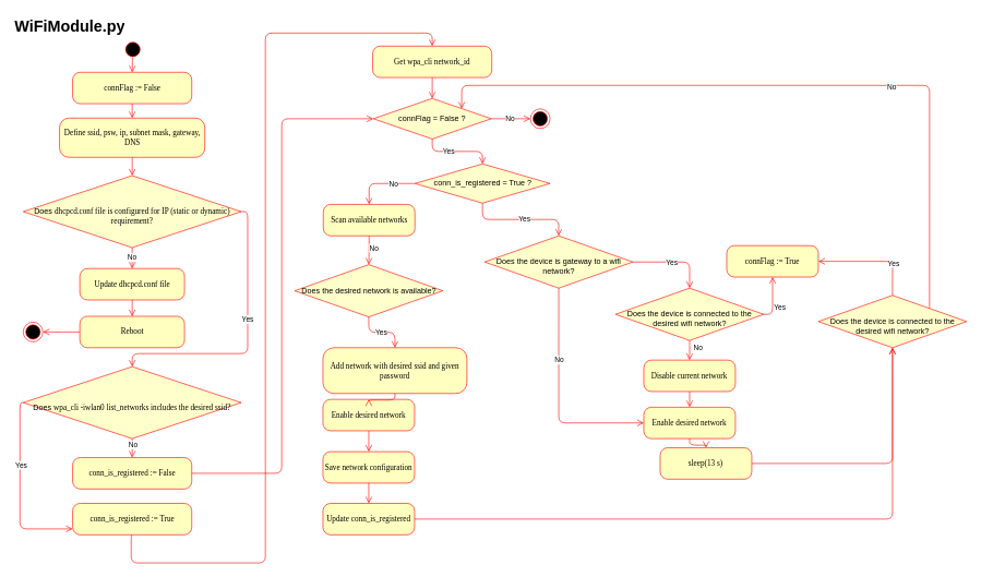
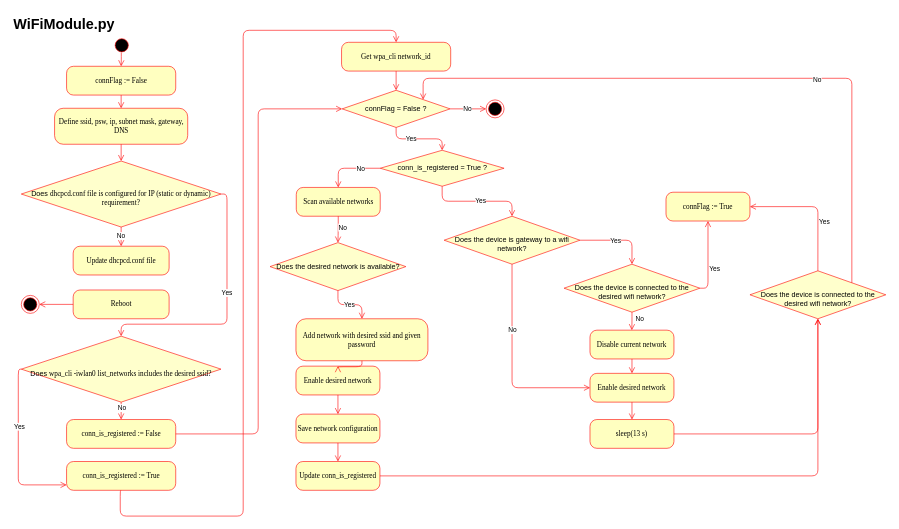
- <mxCell id="45" value="connFlag := True" style="rounded=1;whiteSpace=wrap;html=1;arcSize=24;fillColor=#ffffc0;strokeColor=#ff0000;shadow=0;comic=0;labelBackgroundColor=none;fontFamily=Verdana;fontSize=12;fontColor=#000000;align=center;" vertex="1" parent="1"><mxGeometry x="1110" y="375" width="140" height="48" as="geometry" /></mxCell>
+ <mxCell id="45" value="connFlag := True" style="rounded=1;whiteSpace=wrap;html=1;arcSize=24;fillColor=#ffffc0;strokeColor=#ff0000;shadow=0;comic=0;labelBackgroundColor=none;fontFamily=Verdana;fontSize=12;fontColor=#000000;align=center;" vertex="1" parent="1"><mxGeometry x="1110" y="320" width="140" height="48" as="geometry" /></mxCell>
- <mxCell id="9" style="edgeStyle=orthogonalEdgeStyle;html=1;labelBackgroundColor=none;endArrow=open;endSize=8;strokeColor=#ff0000;fontFamily=Verdana;fontSize=12;align=left;exitX=0.5;exitY=1;exitDx=0;exitDy=0;entryX=0.5;entryY=0;entryDx=0;entryDy=0;" parent="1" source="12" target="13" edge="1"><mxGeometry relative="1" as="geometry"><mxPoint x="201" y="448" as="sourcePoint" /><mxPoint x="201" y="488" as="targetPoint" /></mxGeometry></mxCell>
- <mxCell id="50" value="sleep(13 s)" style="rounded=1;whiteSpace=wrap;html=1;arcSize=24;fillColor=#ffffc0;strokeColor=#ff0000;shadow=0;comic=0;labelBackgroundColor=none;fontFamily=Verdana;fontSize=12;fontColor=#000000;align=center;" vertex="1" parent="1"><mxGeometry x="1008.25" y="684" width="140" height="48" as="geometry" /></mxCell>
+ <mxCell id="50" value="sleep(13 s)" style="rounded=1;whiteSpace=wrap;html=1;arcSize=24;fillColor=#ffffc0;strokeColor=#ff0000;shadow=0;comic=0;labelBackgroundColor=none;fontFamily=Verdana;fontSize=12;fontColor=#000000;align=center;" vertex="1" parent="1"><mxGeometry x="983.25" y="699" width="140" height="48" as="geometry" /></mxCell>
